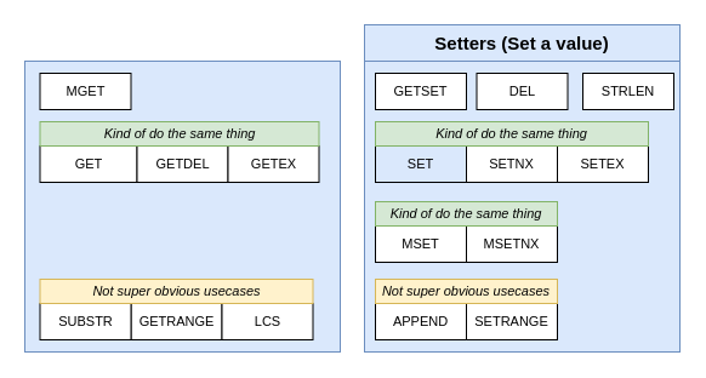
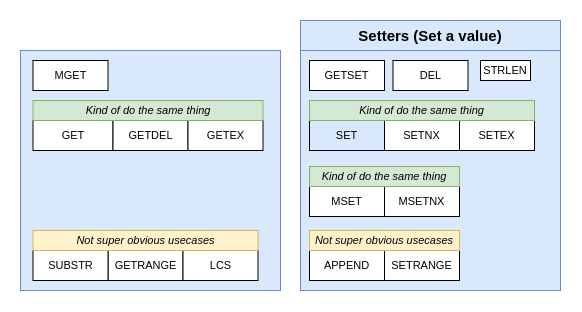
- <mxCell id="19" value="STRLEN" style="rounded=0;whiteSpace=wrap;html=1;fontSize=11;" vertex="1" parent="1"><mxGeometry x="480" y="60" width="75" height="30" as="geometry" /></mxCell>
+ <mxCell id="19" value="STRLEN" style="rounded=0;whiteSpace=wrap;html=1;fontSize=11;" vertex="1" parent="1"><mxGeometry x="480" y="60" width="50" height="20" as="geometry" /></mxCell>
